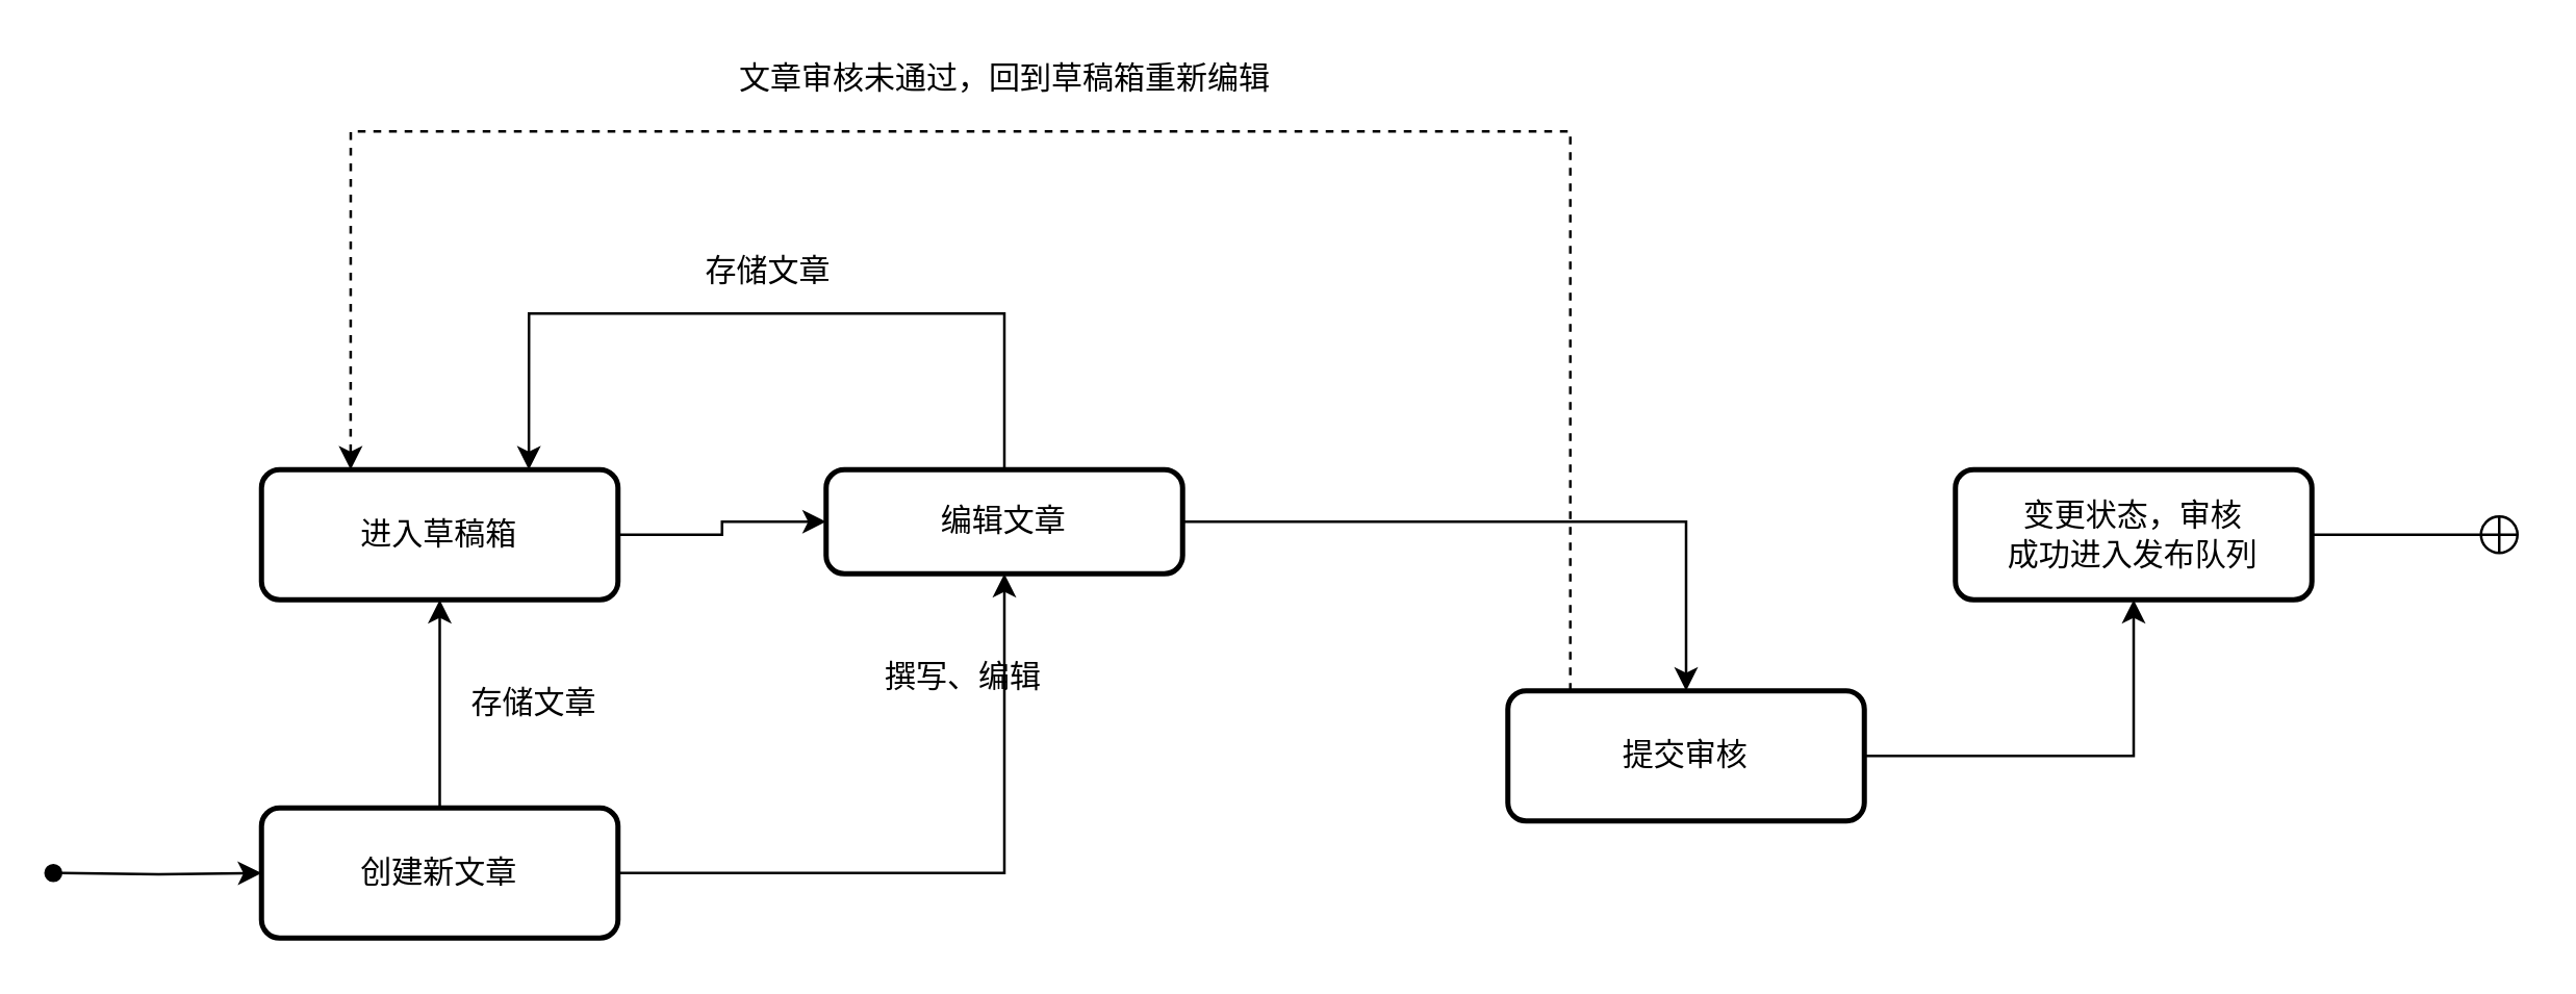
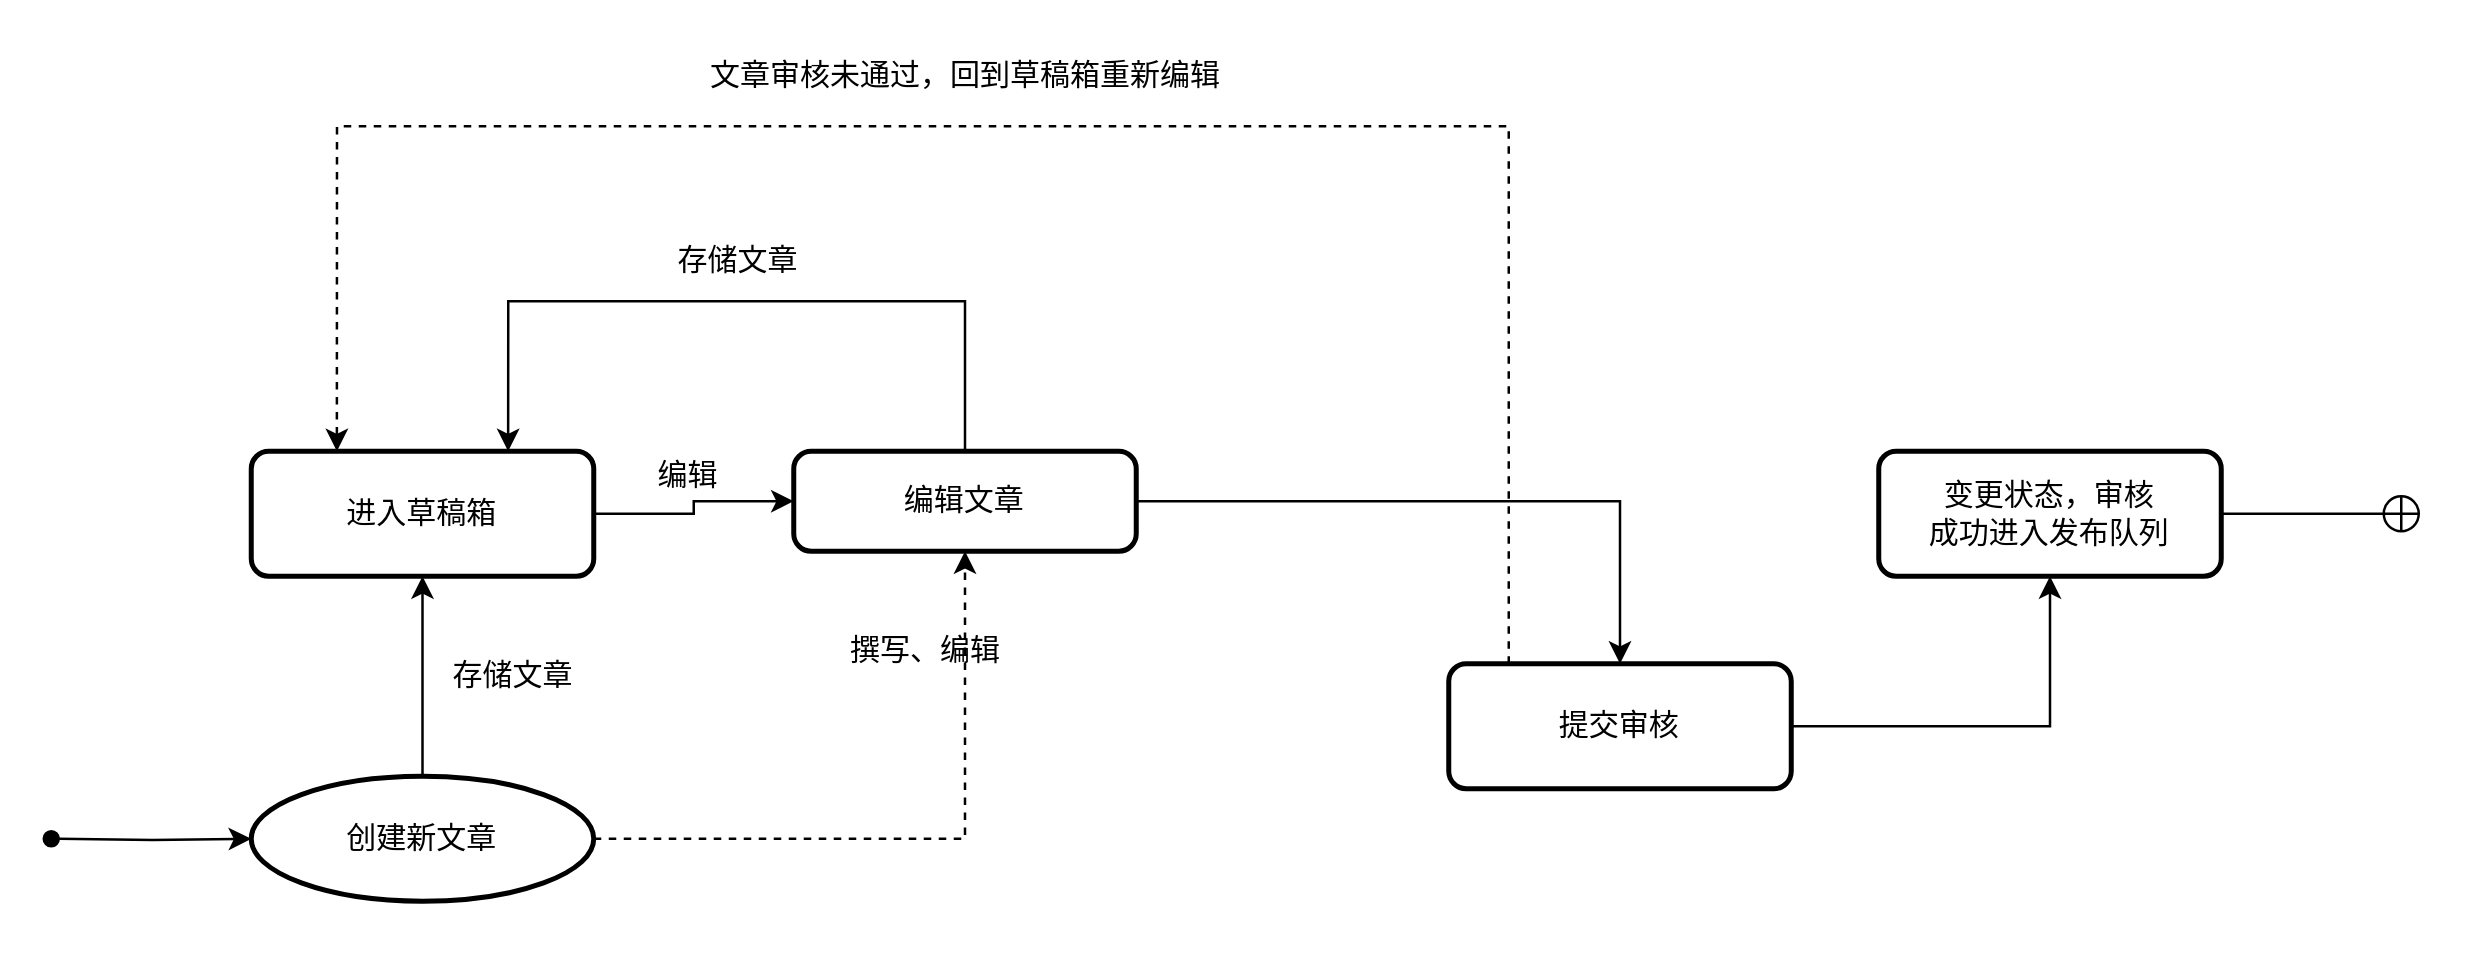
+ <mxCell id="18" value="编辑" style="text;html=1;strokeColor=none;fillColor=none;align=center;verticalAlign=middle;whiteSpace=wrap;rounded=0;" vertex="1" parent="1"><mxGeometry x="250" y="180" width="50" height="20" as="geometry" /></mxCell>
- <mxCell id="5" value="创建新文章" style="rounded=1;whiteSpace=wrap;html=1;absoluteArcSize=1;arcSize=14;strokeWidth=2;" vertex="1" parent="1"><mxGeometry x="100" y="310" width="137" height="50" as="geometry" /></mxCell>
+ <mxCell id="5" value="创建新文章" style="ellipse;whiteSpace=wrap;html=1;absoluteArcSize=1;arcSize=14;strokeWidth=2;" vertex="1" parent="1"><mxGeometry x="100" y="310" width="137" height="50" as="geometry" /></mxCell>
- <mxCell id="4" style="edgeStyle=orthogonalEdgeStyle;rounded=0;orthogonalLoop=1;jettySize=auto;html=1;" edge="1" parent="1" source="5" target="10"><mxGeometry relative="1" as="geometry" /></mxCell>
+ <mxCell id="4" style="edgeStyle=orthogonalEdgeStyle;rounded=0;orthogonalLoop=1;jettySize=auto;html=1;dashed=1;" edge="1" parent="1" source="5" target="10"><mxGeometry relative="1" as="geometry" /></mxCell>
